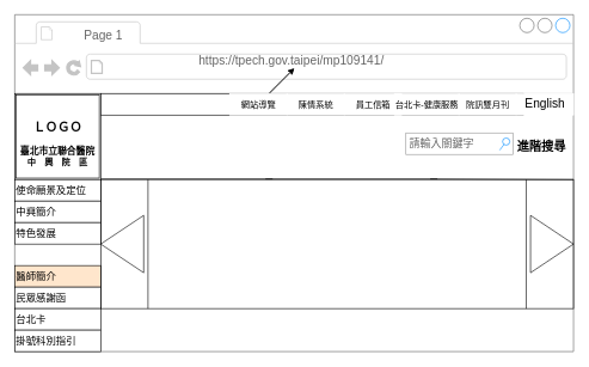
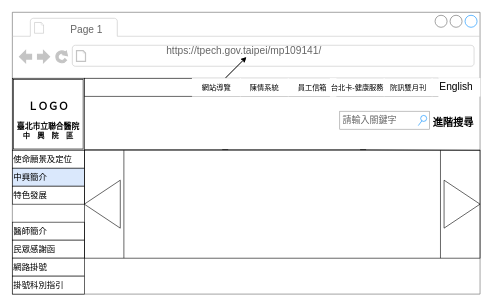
- <mxCell id="11" value="中興簡介" style="rounded=0;whiteSpace=wrap;html=1;align=left;fontSize=14;" vertex="1" parent="2"><mxGeometry y="260" width="120" height="30" as="geometry" /></mxCell>
+ <mxCell id="11" value="中興簡介" style="rounded=0;whiteSpace=wrap;html=1;align=left;fontSize=14;fillColor=#dae8fc;" vertex="1" parent="2"><mxGeometry y="260" width="120" height="30" as="geometry" /></mxCell>
- <mxCell id="13" value="醫師簡介" style="rounded=0;whiteSpace=wrap;html=1;align=left;fontSize=14;fillColor=#ffe6cc;" vertex="1" parent="2"><mxGeometry y="350" width="120" height="30" as="geometry" /></mxCell>
+ <mxCell id="13" value="醫師簡介" style="rounded=0;whiteSpace=wrap;html=1;align=left;fontSize=14;" vertex="1" parent="2"><mxGeometry y="350" width="120" height="30" as="geometry" /></mxCell>
- <mxCell id="15" value="台北卡" style="rounded=0;whiteSpace=wrap;html=1;align=left;fontSize=14;" vertex="1" parent="2"><mxGeometry y="410" width="120" height="30" as="geometry" /></mxCell>
+ <mxCell id="15" value="網路掛號" style="rounded=0;whiteSpace=wrap;html=1;align=left;fontSize=14;" vertex="1" parent="2"><mxGeometry y="410" width="120" height="30" as="geometry" /></mxCell>
